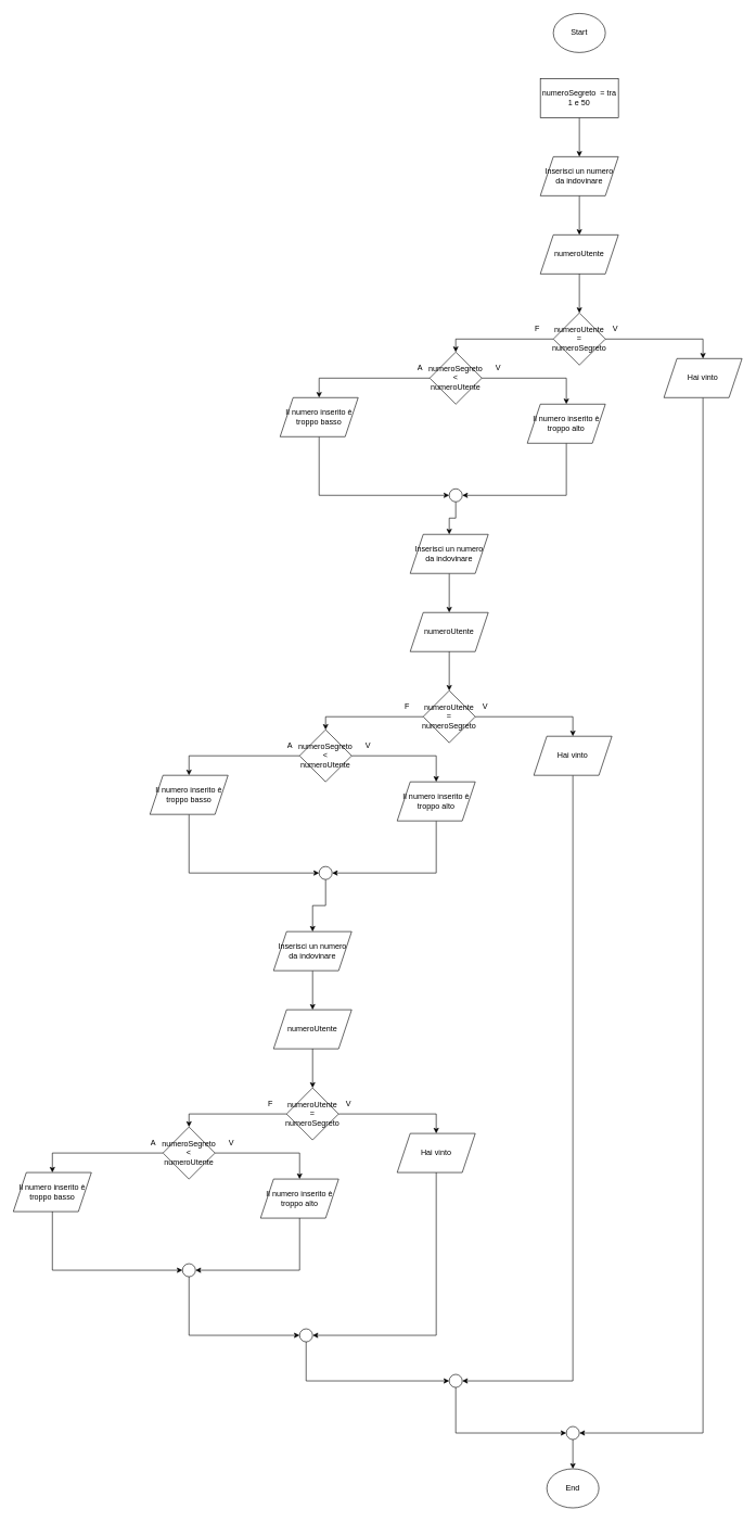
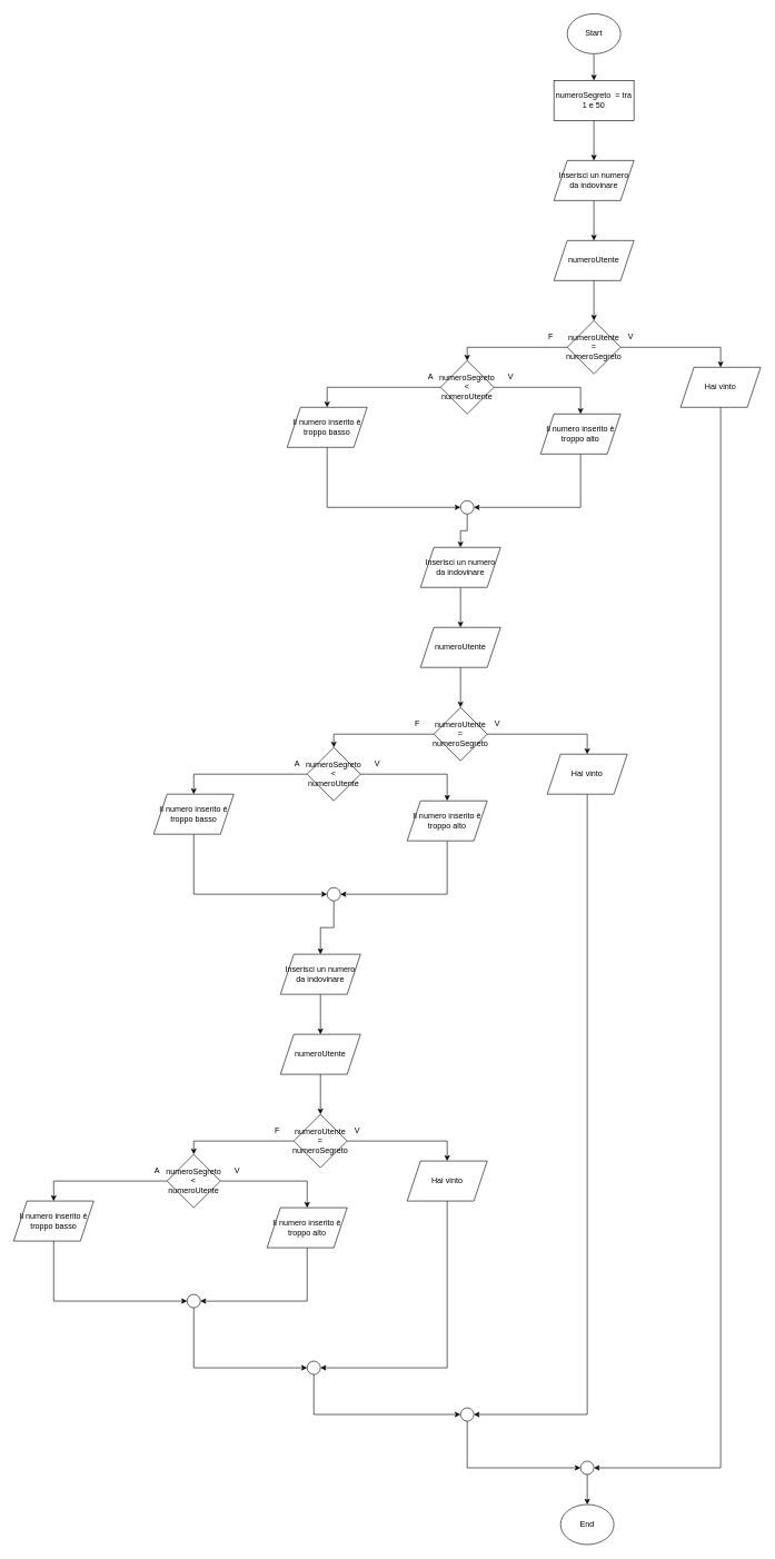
+ <mxCell id="2" style="edgeStyle=orthogonalEdgeStyle;rounded=0;orthogonalLoop=1;jettySize=auto;html=1;exitX=0.5;exitY=1;exitDx=0;exitDy=0;entryX=0.5;entryY=0;entryDx=0;entryDy=0;" edge="1" parent="1" source="3" target="5"><mxGeometry relative="1" as="geometry" /></mxCell>
